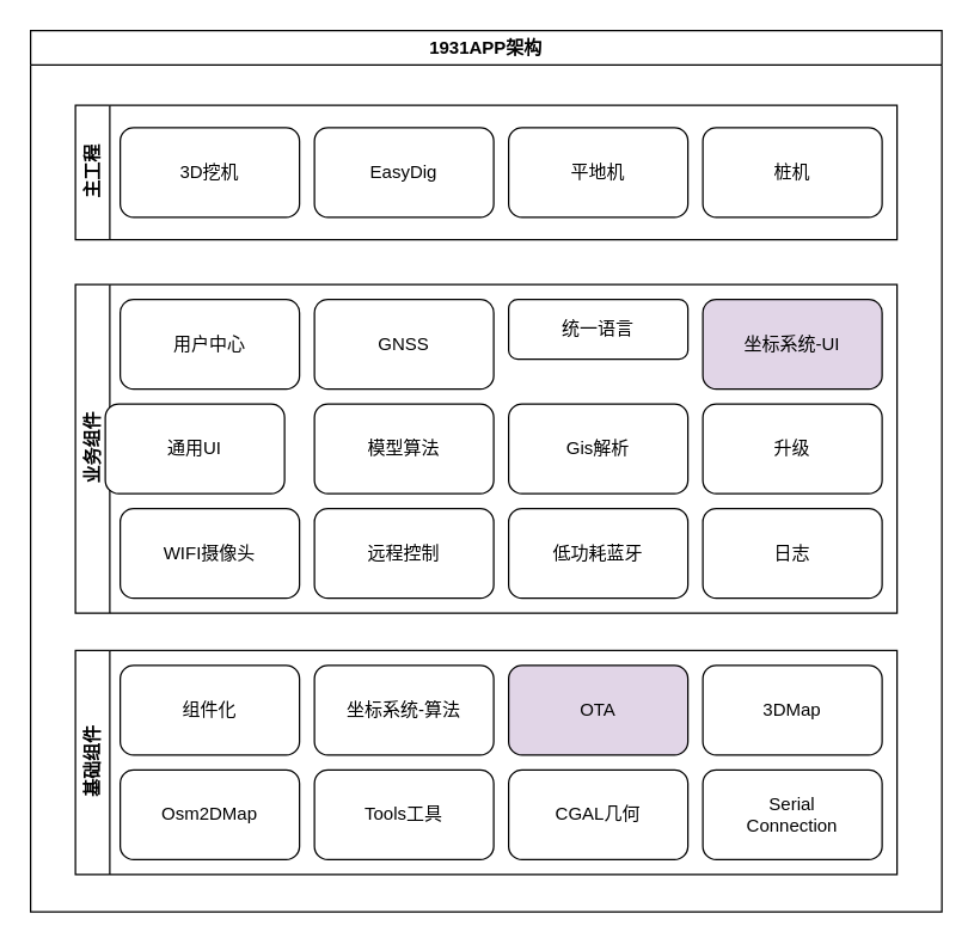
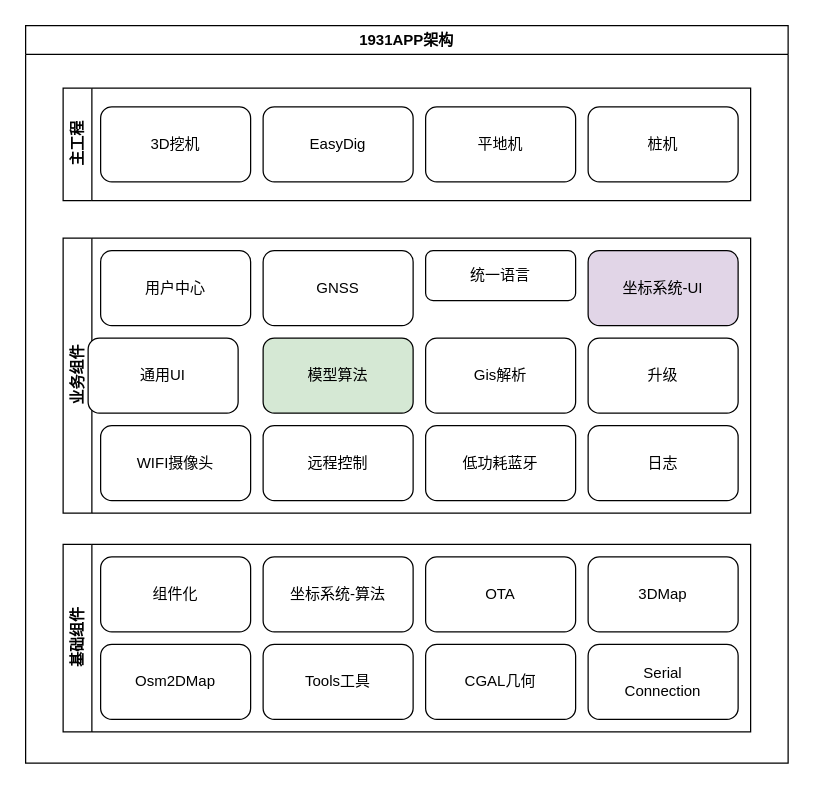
- <mxCell id="14" value="模型算法" style="rounded=1;whiteSpace=wrap;html=1;" vertex="1" parent="8"><mxGeometry x="160" y="80" width="120" height="60" as="geometry" /></mxCell>
+ <mxCell id="14" value="模型算法" style="rounded=1;whiteSpace=wrap;html=1;fillColor=#d5e8d4;" vertex="1" parent="8"><mxGeometry x="160" y="80" width="120" height="60" as="geometry" /></mxCell>
- <mxCell id="24" value="OTA" style="rounded=1;whiteSpace=wrap;html=1;fillColor=#e1d5e7;" vertex="1" parent="21"><mxGeometry x="290" y="10" width="120" height="60" as="geometry" /></mxCell>
+ <mxCell id="24" value="OTA" style="rounded=1;whiteSpace=wrap;html=1;" vertex="1" parent="21"><mxGeometry x="290" y="10" width="120" height="60" as="geometry" /></mxCell>
